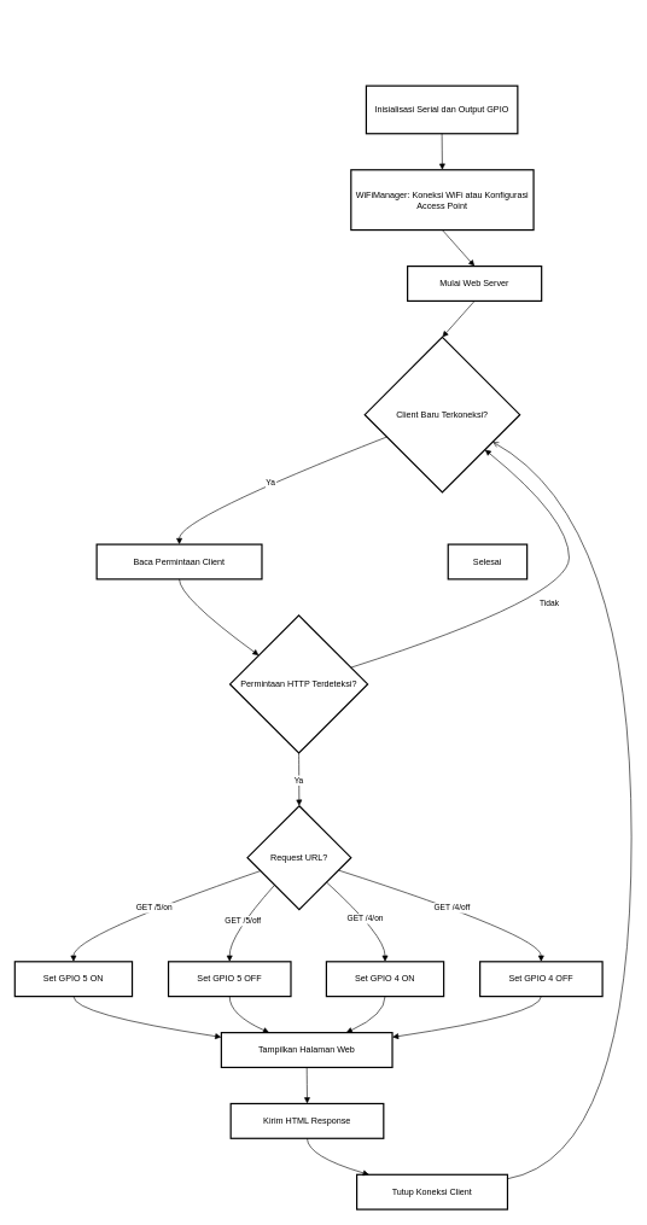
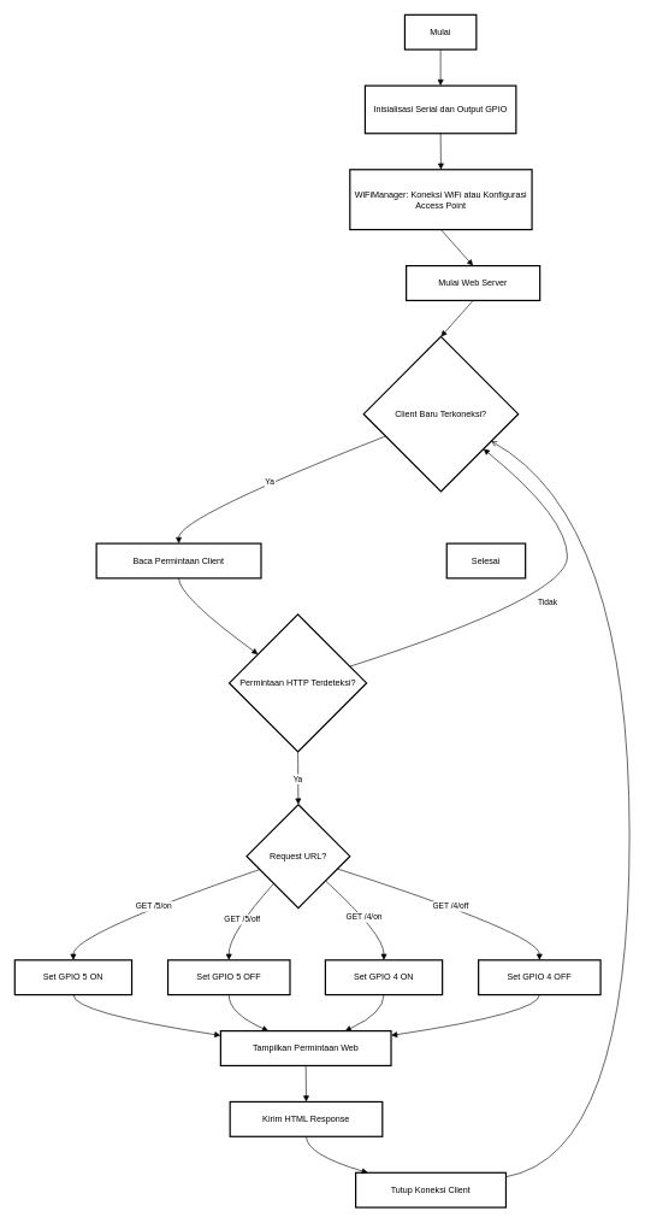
+ <mxCell id="2" value="Mulai" style="whiteSpace=wrap;strokeWidth=2;" vertex="1" parent="1"><mxGeometry x="560" y="20" width="99" height="48" as="geometry" /></mxCell>
+ <mxCell id="18" value="" style="curved=1;startArrow=none;endArrow=block;exitX=0.5;exitY=1;entryX=0.5;entryY=0;rounded=0;" edge="1" parent="1" source="2" target="3"><mxGeometry relative="1" as="geometry"><Array as="points" /></mxGeometry></mxCell>
- <mxCell id="14" value="Tampilkan Halaman Web" style="whiteSpace=wrap;strokeWidth=2;" vertex="1" parent="1"><mxGeometry x="305" y="1425" width="236" height="48" as="geometry" /></mxCell>
+ <mxCell id="14" value="Tampilkan Permintaan Web" style="whiteSpace=wrap;strokeWidth=2;" vertex="1" parent="1"><mxGeometry x="305" y="1425" width="236" height="48" as="geometry" /></mxCell>
